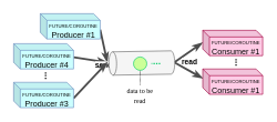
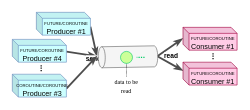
- <mxCell id="13" value="&lt;font style=&quot;font-size: 7px;&quot;&gt;FUTURE/COROUTINE&lt;br style=&quot;border-color: var(--border-color);&quot;&gt;&lt;/font&gt;Producer #3" style="shape=cube;whiteSpace=wrap;html=1;boundedLbl=1;backgroundOutline=1;darkOpacity=0.05;darkOpacity2=0.1;size=10;fillColor=#CCFFFF;strokeColor=#6c8ebf;" parent="1" vertex="1"><mxGeometry x="20" y="123" width="90" height="38" as="geometry" /></mxCell>
+ <mxCell id="13" value="&lt;font style=&quot;font-size: 7px;&quot;&gt;COROUTINE/COROUTINE&lt;br style=&quot;border-color: var(--border-color);&quot;&gt;&lt;/font&gt;Producer #3" style="shape=cube;whiteSpace=wrap;html=1;boundedLbl=1;backgroundOutline=1;darkOpacity=0.05;darkOpacity2=0.1;size=10;fillColor=#CCFFFF;strokeColor=#6c8ebf;" parent="1" vertex="1"><mxGeometry x="20" y="123" width="90" height="38" as="geometry" /></mxCell>
